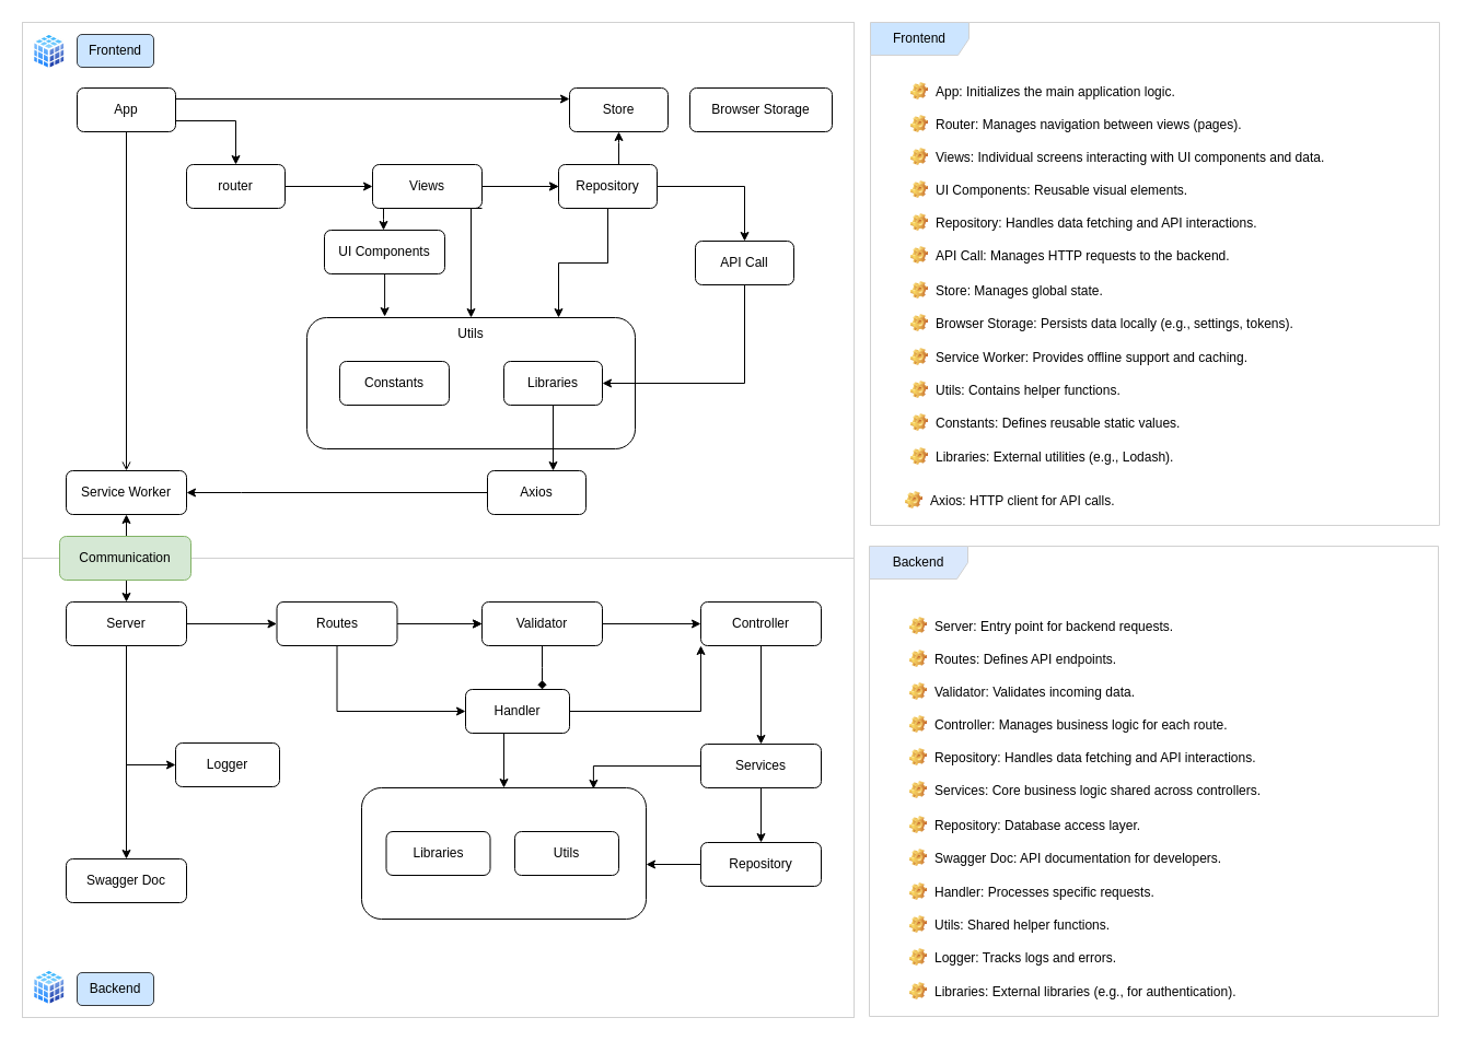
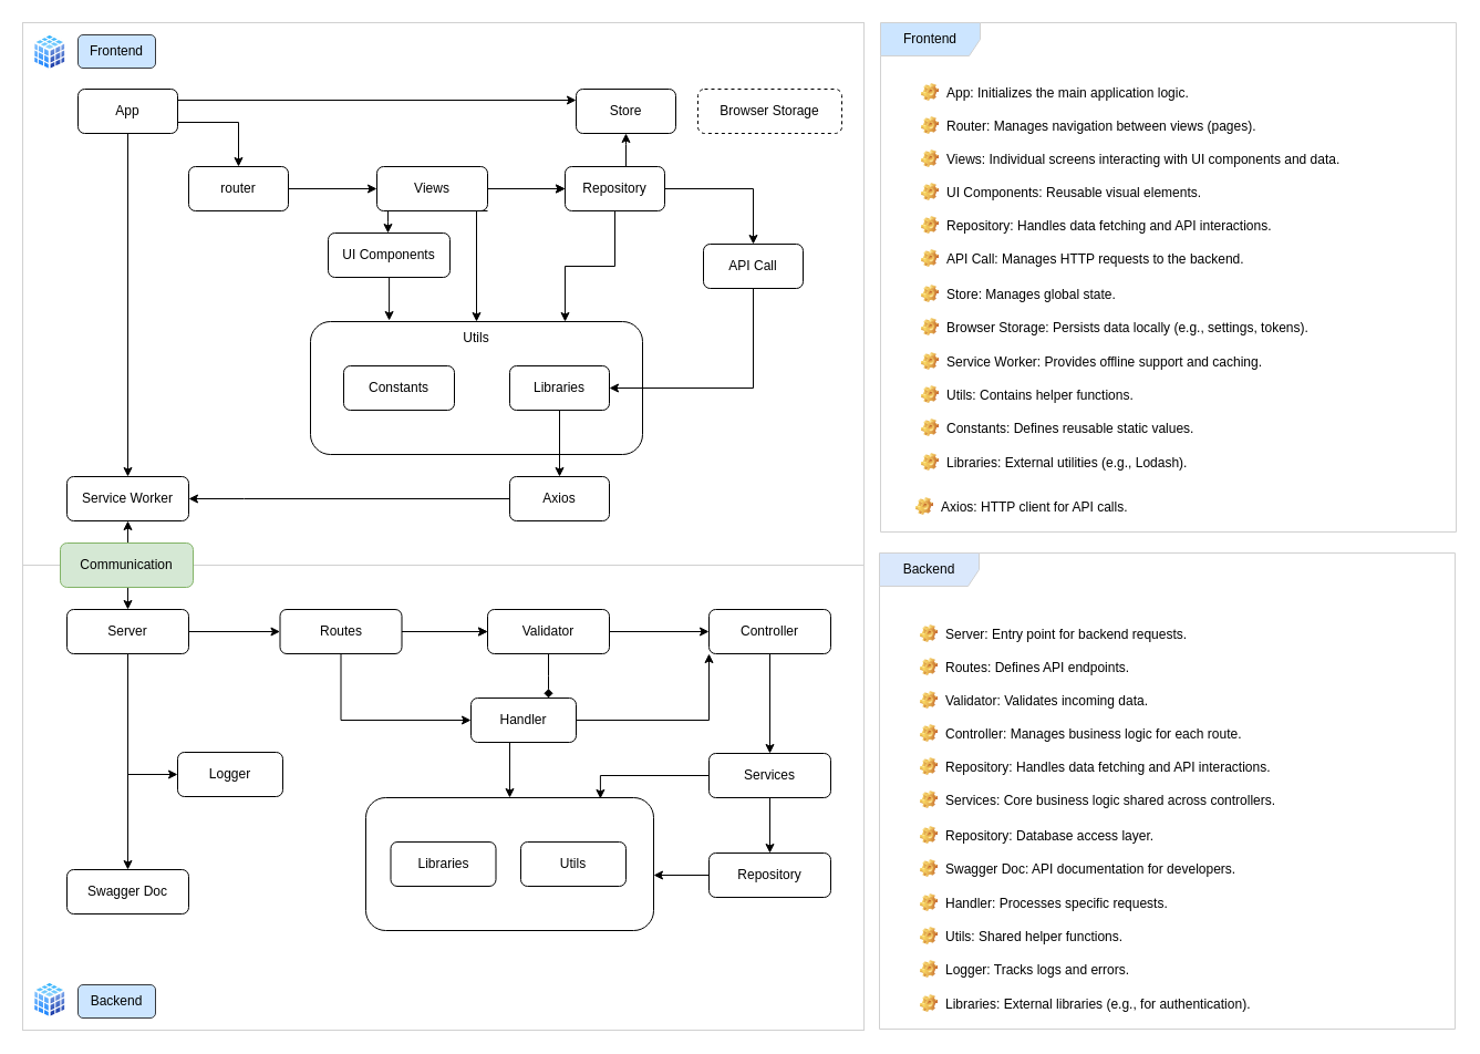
- <mxCell id="28" value="Browser Storage" style="rounded=1;whiteSpace=wrap;html=1;shadow=0;" parent="1" vertex="1"><mxGeometry x="630" y="80" width="130" height="40" as="geometry" /></mxCell>
+ <mxCell id="28" value="Browser Storage" style="rounded=1;whiteSpace=wrap;html=1;shadow=0;dashed=1;" parent="1" vertex="1"><mxGeometry x="630" y="80" width="130" height="40" as="geometry" /></mxCell>
- <mxCell id="5" value="" style="edgeStyle=orthogonalEdgeStyle;rounded=0;orthogonalLoop=1;jettySize=auto;html=1;shadow=0;endArrow=open;" parent="1" source="7" target="22" edge="1"><mxGeometry relative="1" as="geometry"><Array as="points"><mxPoint x="115" y="460" /></Array></mxGeometry></mxCell>
+ <mxCell id="5" value="" style="edgeStyle=orthogonalEdgeStyle;rounded=0;orthogonalLoop=1;jettySize=auto;html=1;shadow=0;" parent="1" source="7" target="22" edge="1"><mxGeometry relative="1" as="geometry"><Array as="points"><mxPoint x="115" y="460" /></Array></mxGeometry></mxCell>
- <mxCell id="30" value="Axios" style="rounded=1;whiteSpace=wrap;html=1;shadow=0;" parent="1" vertex="1"><mxGeometry x="445" y="430" width="90" height="40" as="geometry" /></mxCell>
+ <mxCell id="30" value="Axios" style="rounded=1;whiteSpace=wrap;html=1;shadow=0;" parent="1" vertex="1"><mxGeometry x="460" y="430" width="90" height="40" as="geometry" /></mxCell>
